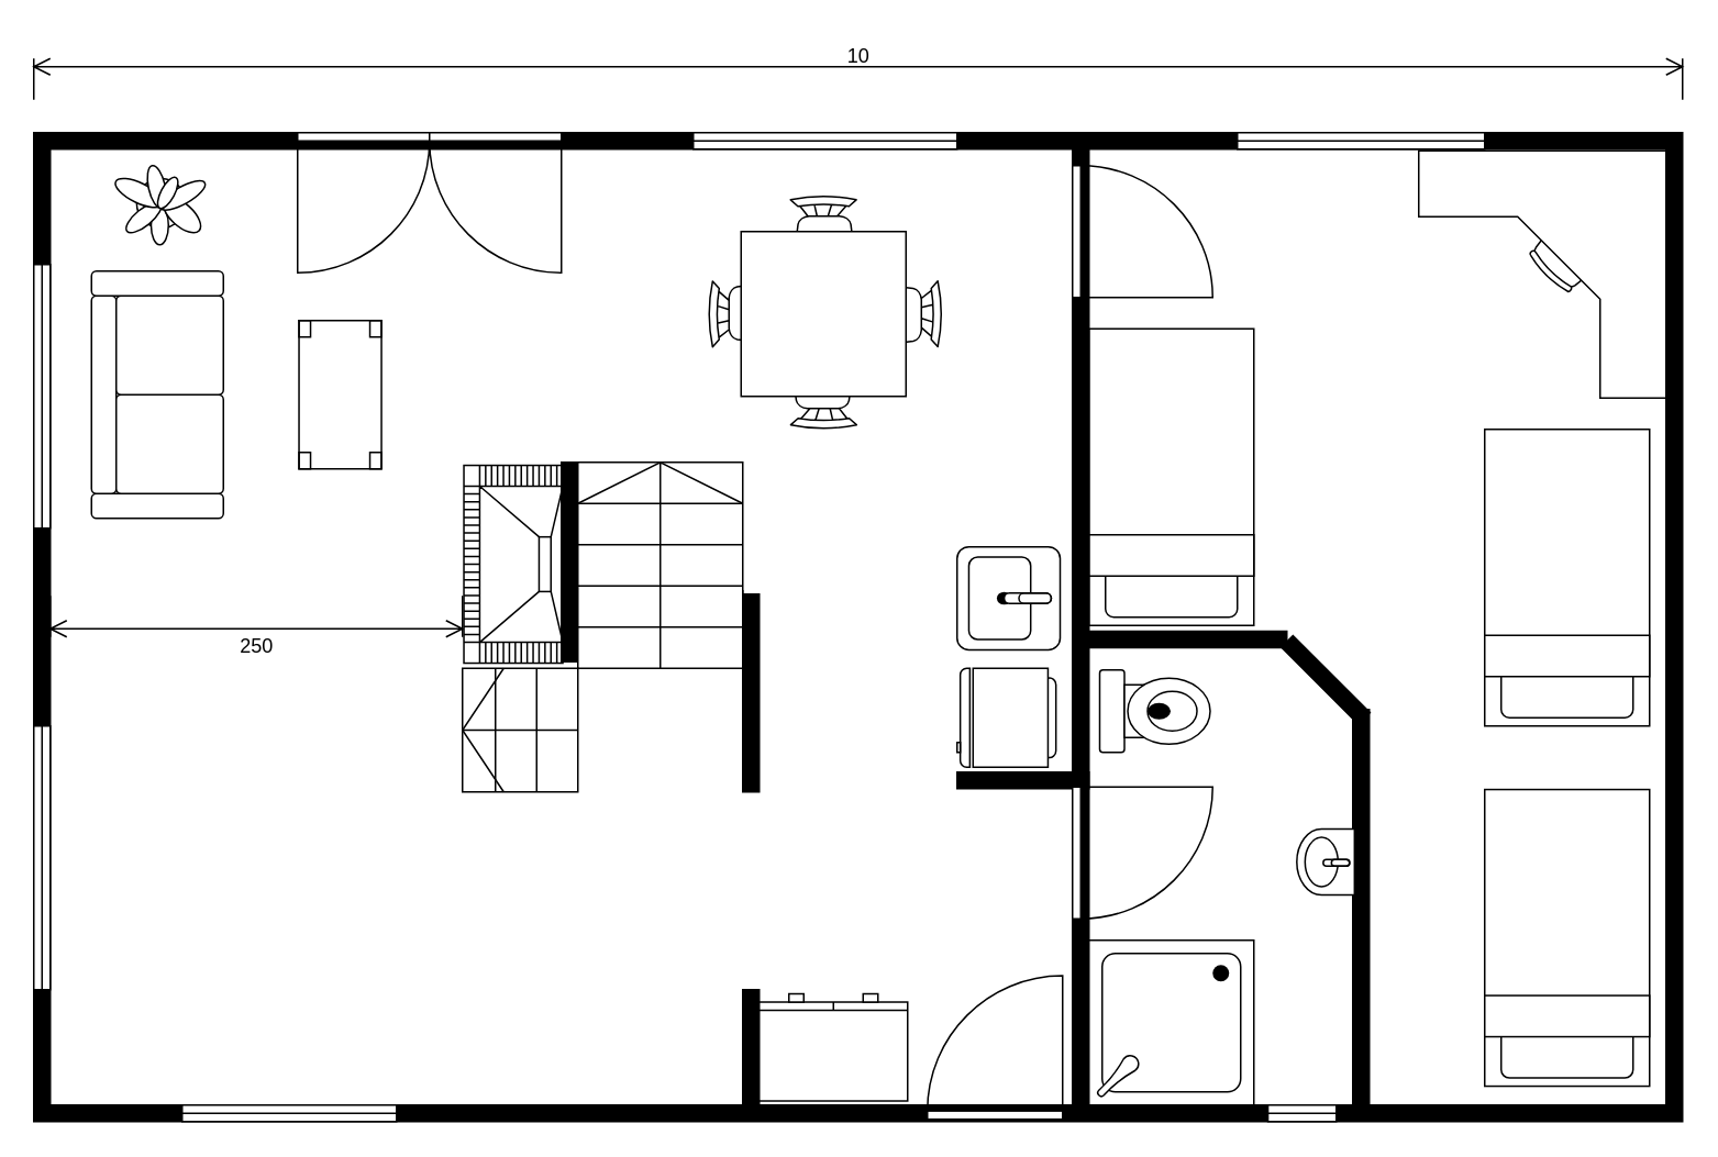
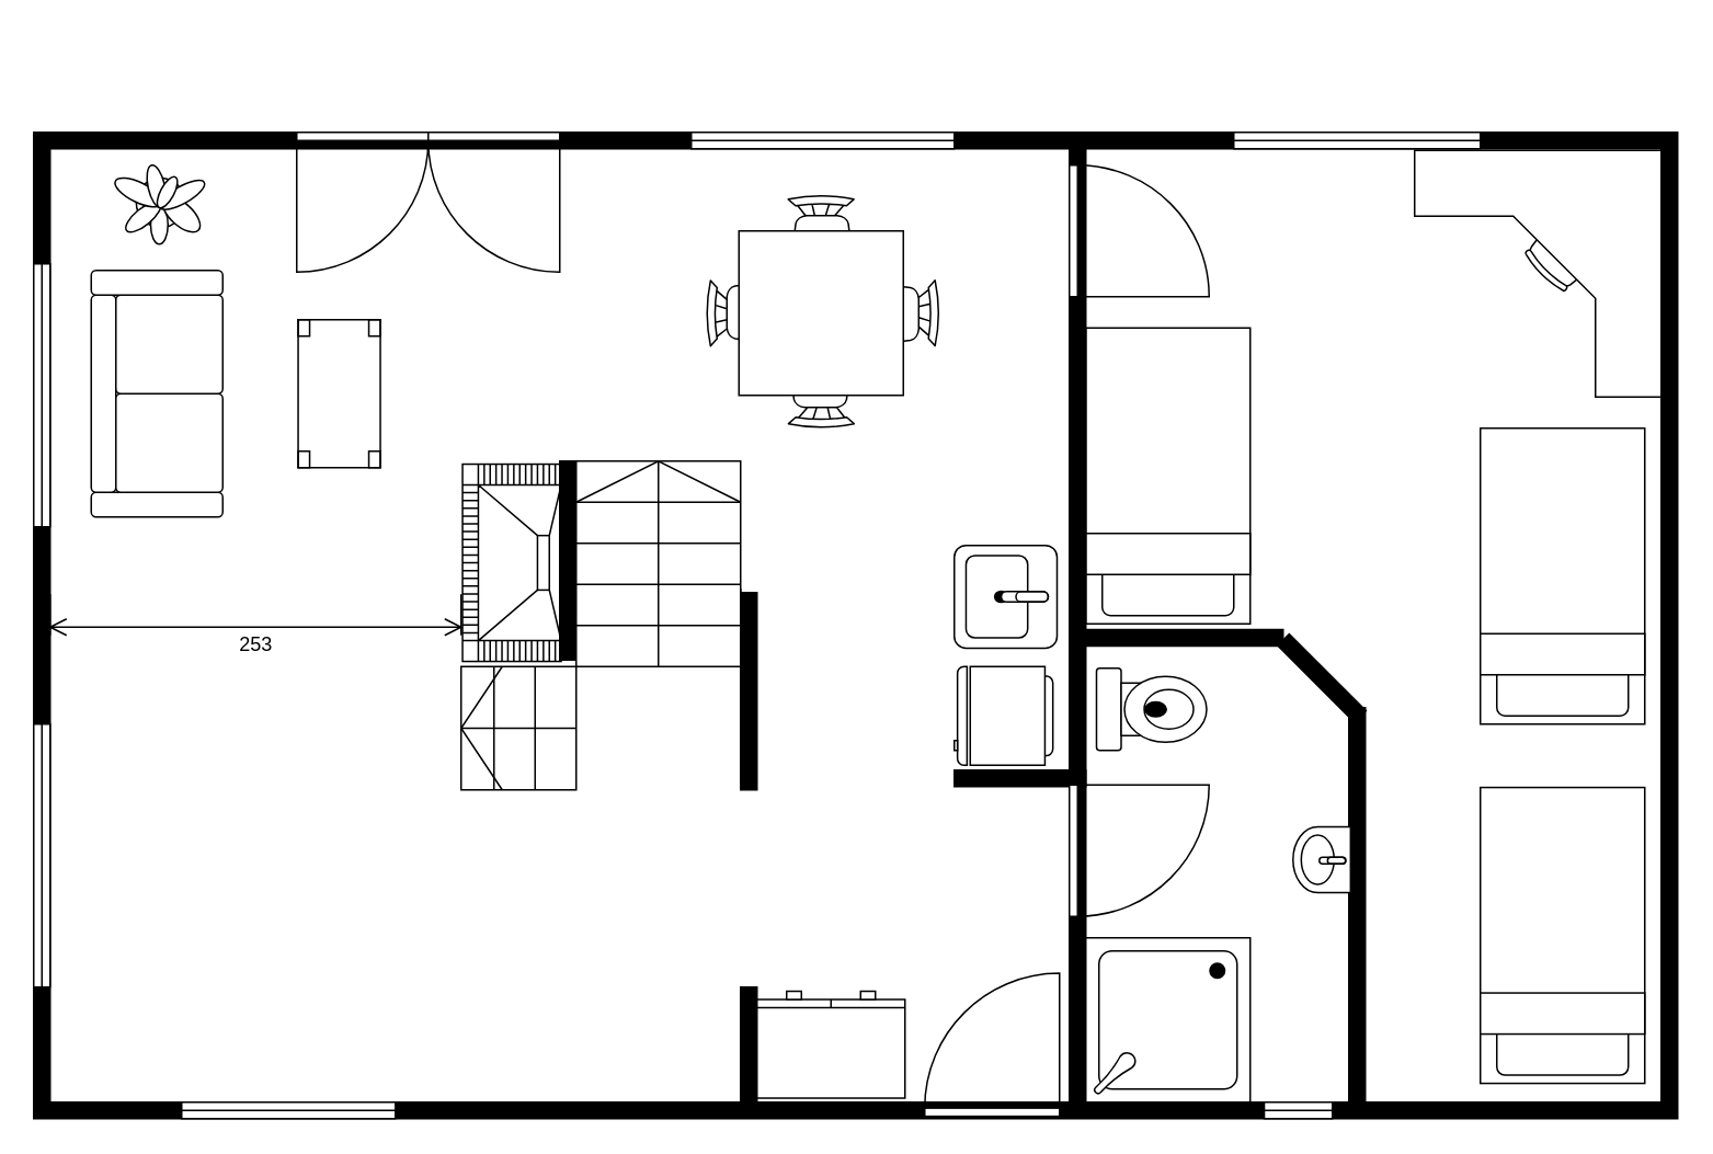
- <mxCell id="5" value="10" style="verticalLabelPosition=middle;dashed=0;shadow=0;html=1;shape=mxgraph.cabinets.dimension;verticalAlign=top;align=center;" parent="1" vertex="1"><mxGeometry y="20" width="1000" height="40" as="geometry" x="20" /></mxCell>
- <mxCell id="9" value="250" style="verticalLabelPosition=middle;dashed=0;shadow=0;html=1;shape=mxgraph.cabinets.dimensionBottom;verticalAlign=bottom;align=center;" parent="1" vertex="1"><mxGeometry x="30" y="361" width="250" height="40" as="geometry" /></mxCell>
+ <mxCell id="9" value="253" style="verticalLabelPosition=middle;dashed=0;shadow=0;html=1;shape=mxgraph.cabinets.dimensionBottom;verticalAlign=bottom;align=center;" parent="1" vertex="1"><mxGeometry x="30" y="361" width="250" height="40" as="geometry" /></mxCell>
